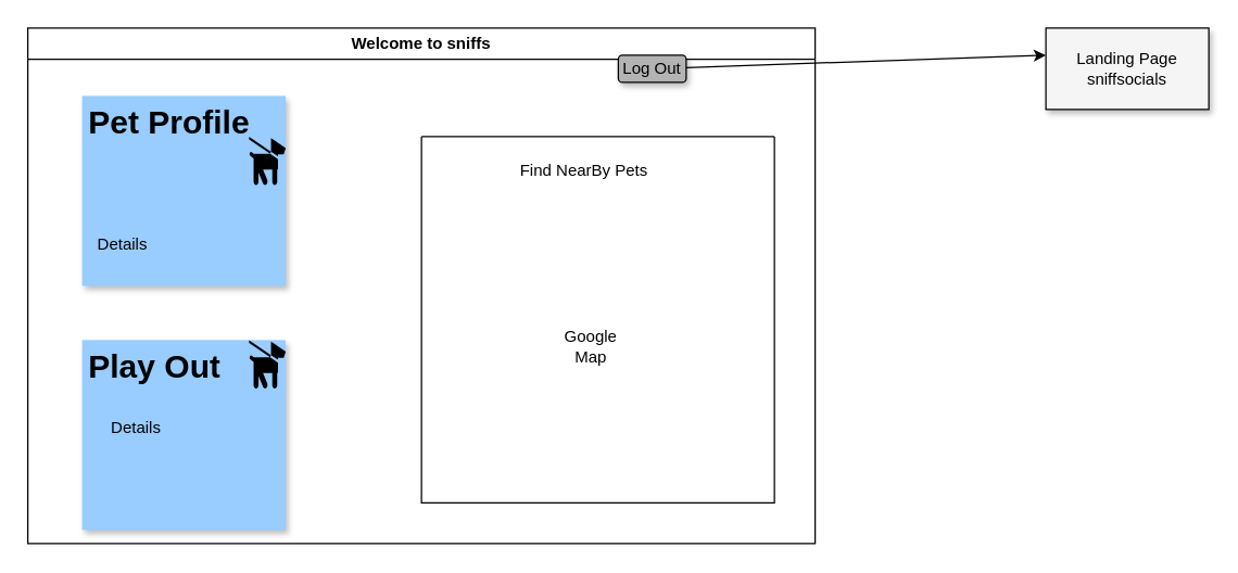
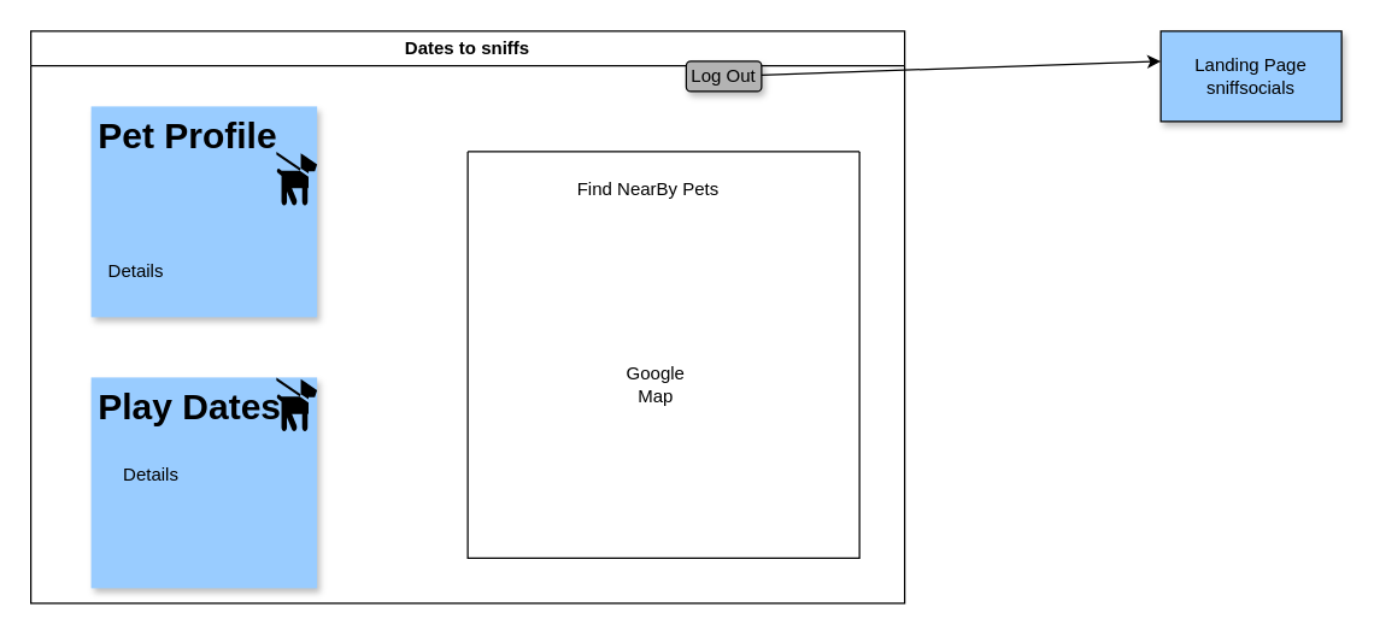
- <mxCell id="2" value="Welcome to sniffs" style="swimlane;whiteSpace=wrap;html=1;" parent="1" vertex="1"><mxGeometry x="20" y="20" width="580" height="380" as="geometry" /></mxCell>
+ <mxCell id="2" value="Dates to sniffs" style="swimlane;whiteSpace=wrap;html=1;" parent="1" vertex="1"><mxGeometry x="20" y="20" width="580" height="380" as="geometry" /></mxCell>
- <mxCell id="14" value="Landing Page&lt;br&gt;sniffsocials" style="rounded=0;whiteSpace=wrap;html=1;shadow=1;fillColor=#f5f5f5;" parent="1" vertex="1"><mxGeometry x="770" y="20" width="120" height="60" as="geometry" /></mxCell>
+ <mxCell id="14" value="Landing Page&lt;br&gt;sniffsocials" style="rounded=0;whiteSpace=wrap;html=1;shadow=1;fillColor=#99CCFF;" parent="1" vertex="1"><mxGeometry x="770" y="20" width="120" height="60" as="geometry" /></mxCell>
- <mxCell id="10" value="&lt;h1&gt;Play Out&lt;/h1&gt;" style="text;html=1;strokeColor=none;fillColor=#99CCFF;spacing=5;spacingTop=-20;whiteSpace=wrap;overflow=hidden;rounded=0;shadow=1;" parent="2" vertex="1"><mxGeometry x="40" y="230" width="150" height="140" as="geometry" /></mxCell>
+ <mxCell id="10" value="&lt;h1&gt;Play Dates&lt;/h1&gt;" style="text;html=1;strokeColor=none;fillColor=#99CCFF;spacing=5;spacingTop=-20;whiteSpace=wrap;overflow=hidden;rounded=0;shadow=1;" parent="2" vertex="1"><mxGeometry x="40" y="230" width="150" height="140" as="geometry" /></mxCell>
